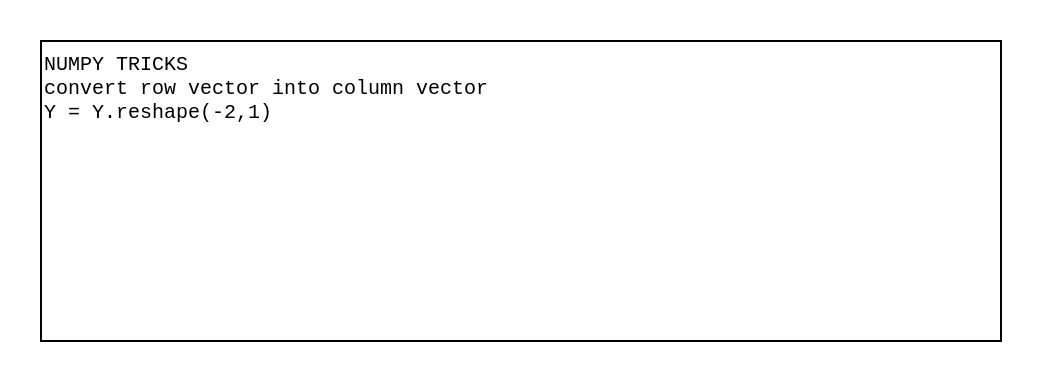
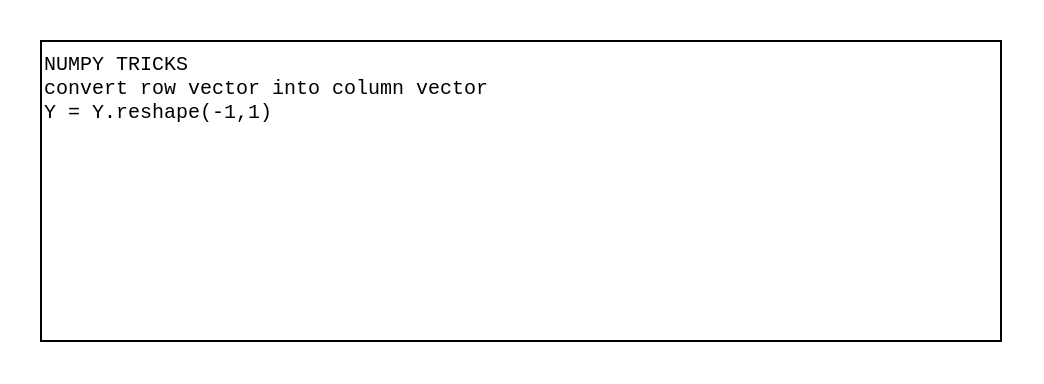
- <mxCell id="2" value="NUMPY TRICKS&lt;br&gt;convert row vector into column vector&lt;br&gt;Y =&amp;nbsp;Y.reshape(-2,1)" style="text;html=1;align=left;verticalAlign=top;whiteSpace=wrap;rounded=0;fontFamily=Courier New;strokeColor=default;fontSize=10;" vertex="1" parent="1"><mxGeometry x="20" y="20" width="480" height="150" as="geometry" /></mxCell>
+ <mxCell id="2" value="NUMPY TRICKS&lt;br&gt;convert row vector into column vector&lt;br&gt;Y =&amp;nbsp;Y.reshape(-1,1)" style="text;html=1;align=left;verticalAlign=top;whiteSpace=wrap;rounded=0;fontFamily=Courier New;strokeColor=default;fontSize=10;" vertex="1" parent="1"><mxGeometry x="20" y="20" width="480" height="150" as="geometry" /></mxCell>
